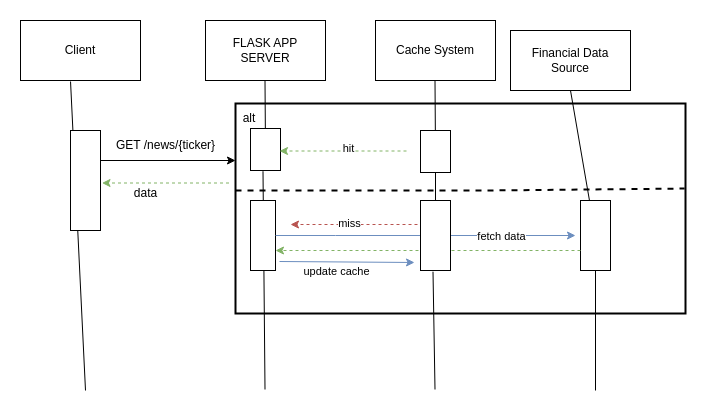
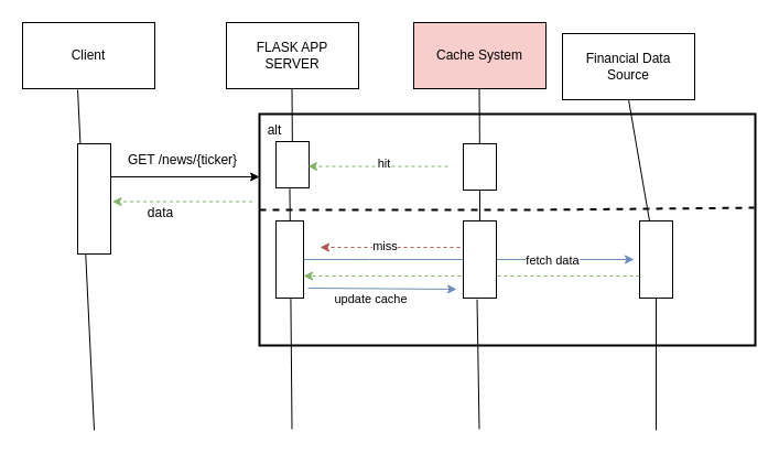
- <mxCell id="5" value="Cache System" style="rounded=0;whiteSpace=wrap;html=1;" vertex="1" parent="1"><mxGeometry x="375" y="20" width="120" height="60" as="geometry" /></mxCell>
+ <mxCell id="5" value="Cache System" style="rounded=0;whiteSpace=wrap;html=1;fillColor=#f8cecc;" vertex="1" parent="1"><mxGeometry x="375" y="20" width="120" height="60" as="geometry" /></mxCell>
